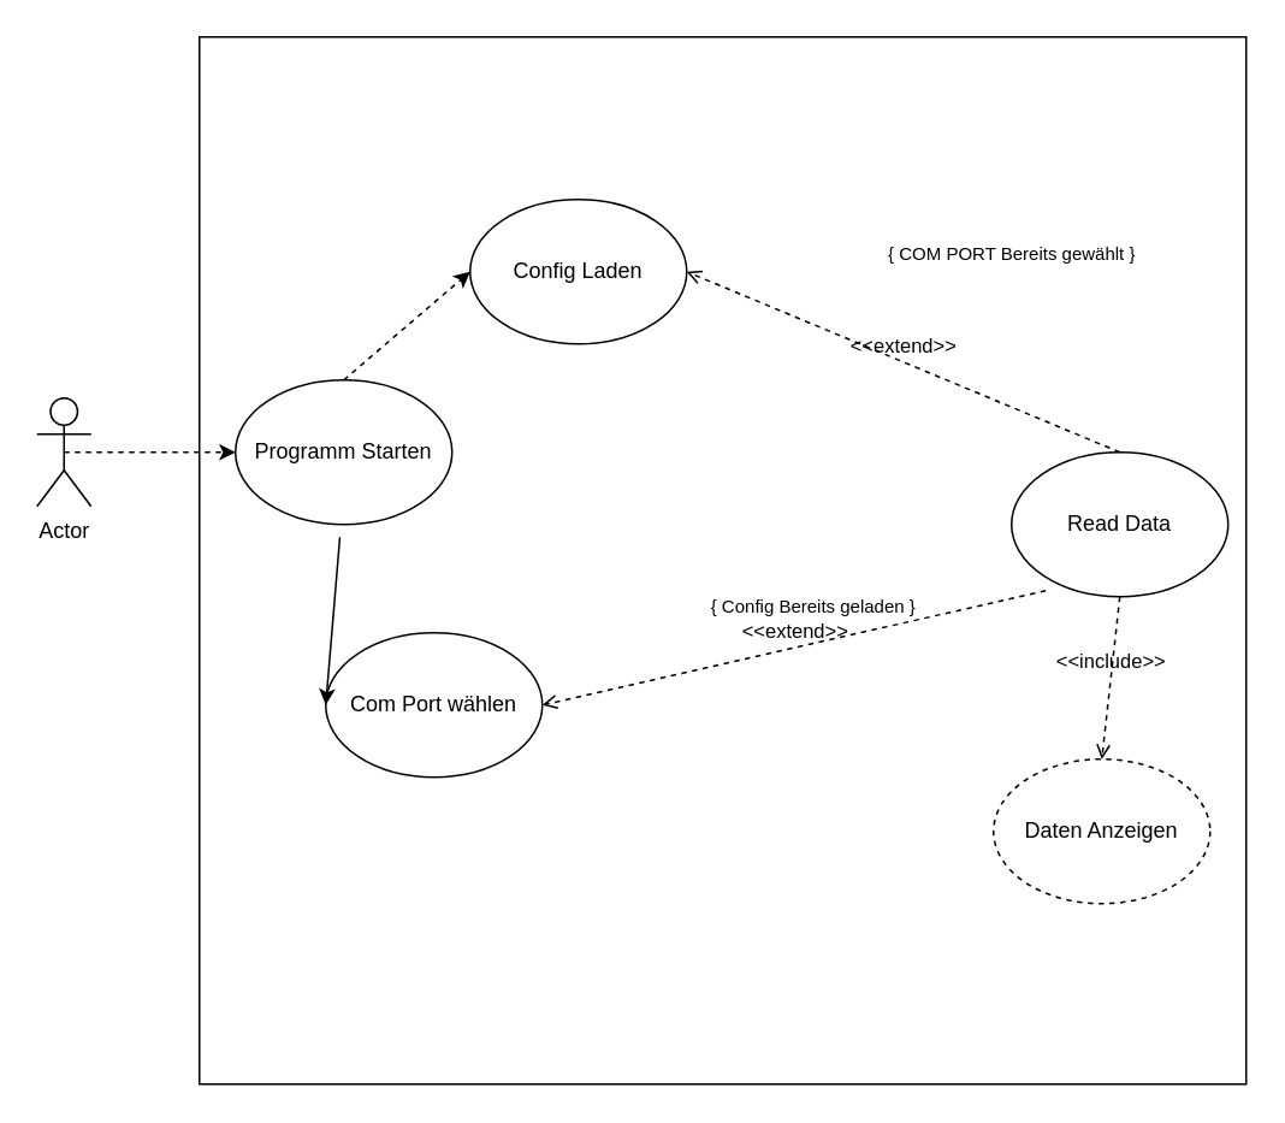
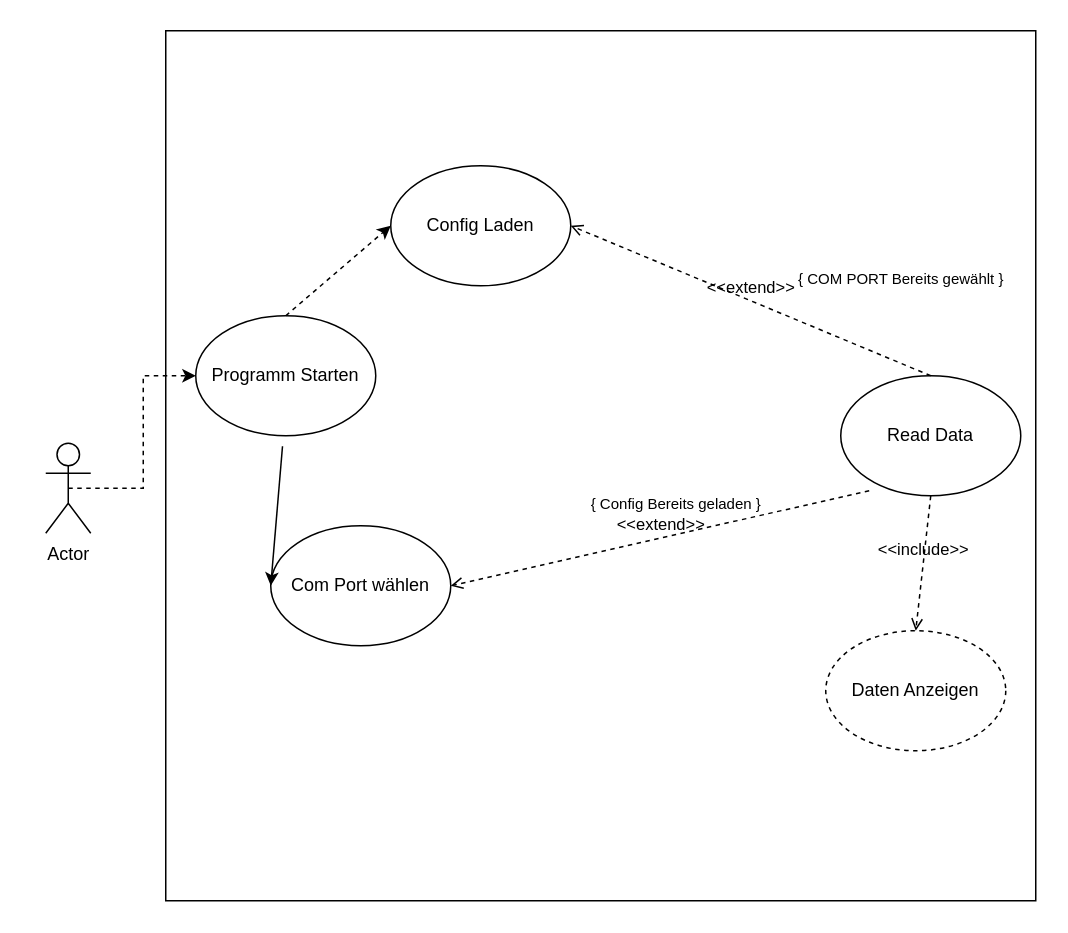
- <mxCell id="14" value="&lt;font style=&quot;font-size: 10px;&quot;&gt;{ COM PORT Bereits gewählt }&lt;/font&gt;" style="text;html=1;align=center;verticalAlign=middle;resizable=0;points=[];autosize=1;strokeColor=none;fillColor=none;" vertex="1" parent="1"><mxGeometry x="480" y="125" width="160" height="30" as="geometry" /></mxCell>
+ <mxCell id="14" value="&lt;font style=&quot;font-size: 10px;&quot;&gt;{ COM PORT Bereits gewählt }&lt;/font&gt;" style="text;html=1;align=center;verticalAlign=middle;resizable=0;points=[];autosize=1;strokeColor=none;fillColor=none;" vertex="1" parent="1"><mxGeometry x="520" y="170" width="160" height="30" as="geometry" /></mxCell>
- <mxCell id="3" value="Actor" style="shape=umlActor;verticalLabelPosition=bottom;verticalAlign=top;html=1;outlineConnect=0;" parent="1" vertex="1"><mxGeometry x="20" y="220" width="30" height="60" as="geometry" /></mxCell>
+ <mxCell id="3" value="Actor" style="shape=umlActor;verticalLabelPosition=bottom;verticalAlign=top;html=1;outlineConnect=0;" parent="1" vertex="1"><mxGeometry x="30" y="295" width="30" height="60" as="geometry" /></mxCell>
